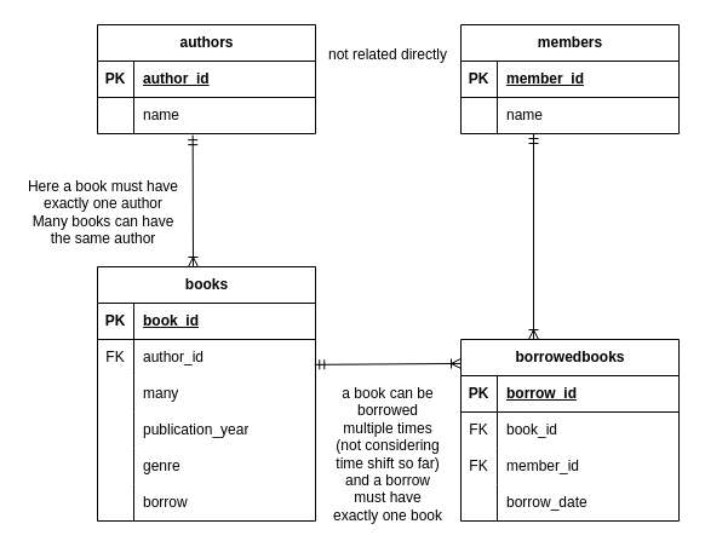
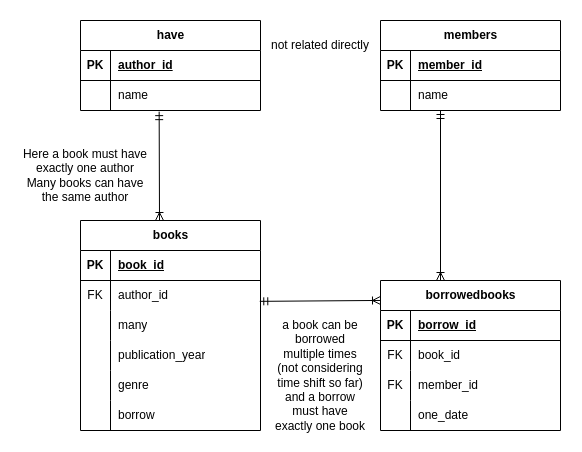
- <mxCell id="21" value="authors" style="shape=table;startSize=30;container=1;collapsible=1;childLayout=tableLayout;fixedRows=1;rowLines=0;fontStyle=1;align=center;resizeLast=1;html=1;" vertex="1" parent="1"><mxGeometry x="80" y="20" width="180" height="90" as="geometry" /></mxCell>
+ <mxCell id="21" value="have" style="shape=table;startSize=30;container=1;collapsible=1;childLayout=tableLayout;fixedRows=1;rowLines=0;fontStyle=1;align=center;resizeLast=1;html=1;" vertex="1" parent="1"><mxGeometry x="80" y="20" width="180" height="90" as="geometry" /></mxCell>
- <mxCell id="40" value="borrow_date" style="shape=partialRectangle;connectable=0;fillColor=none;top=0;left=0;bottom=0;right=0;align=left;spacingLeft=6;overflow=hidden;whiteSpace=wrap;html=1;" vertex="1" parent="38"><mxGeometry x="30" width="150" height="30" as="geometry"><mxRectangle width="150" height="30" as="alternateBounds" /></mxGeometry></mxCell>
+ <mxCell id="40" value="one_date" style="shape=partialRectangle;connectable=0;fillColor=none;top=0;left=0;bottom=0;right=0;align=left;spacingLeft=6;overflow=hidden;whiteSpace=wrap;html=1;" vertex="1" parent="38"><mxGeometry x="30" width="150" height="30" as="geometry"><mxRectangle width="150" height="30" as="alternateBounds" /></mxGeometry></mxCell>
